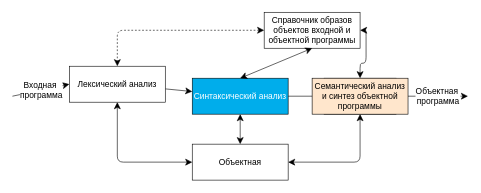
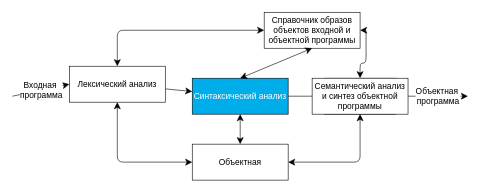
- <mxCell id="14" value="" style="edgeStyle=orthogonalEdgeStyle;html=1;endSize=9;exitX=0;exitY=0.5;exitDx=0;exitDy=0;startArrow=classic;startFill=1;startSize=9;entryX=0.5;entryY=0;entryDx=0;entryDy=0;dashed=1;" parent="1" source="7" target="3" edge="1"><mxGeometry relative="1" as="geometry"><mxPoint x="350" y="280" as="sourcePoint" /><mxPoint x="210" y="200" as="targetPoint" /></mxGeometry></mxCell>
+ <mxCell id="14" value="" style="edgeStyle=orthogonalEdgeStyle;html=1;endSize=9;exitX=0;exitY=0.5;exitDx=0;exitDy=0;startArrow=classic;startFill=1;startSize=9;entryX=0.5;entryY=0;entryDx=0;entryDy=0;" parent="1" source="7" target="3" edge="1"><mxGeometry relative="1" as="geometry"><mxPoint x="350" y="280" as="sourcePoint" /><mxPoint x="210" y="200" as="targetPoint" /></mxGeometry></mxCell>
- <mxCell id="9" value="Семантический анализ и синтез объектной программы" style="whiteSpace=wrap;html=1;rounded=0;fontSize=14;fillColor=#ffe6cc;" parent="1" vertex="1"><mxGeometry x="520" y="130" width="160" height="60" as="geometry" /></mxCell>
+ <mxCell id="9" value="Семантический анализ и синтез объектной программы" style="whiteSpace=wrap;html=1;rounded=0;fontSize=14;" parent="1" vertex="1"><mxGeometry x="520" y="130" width="160" height="60" as="geometry" /></mxCell>
